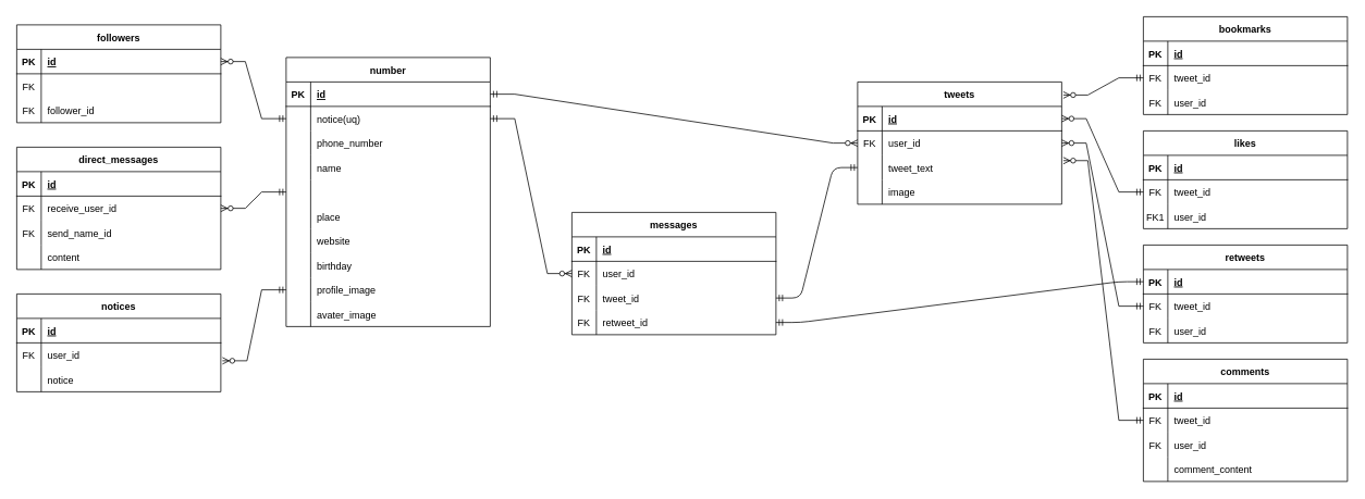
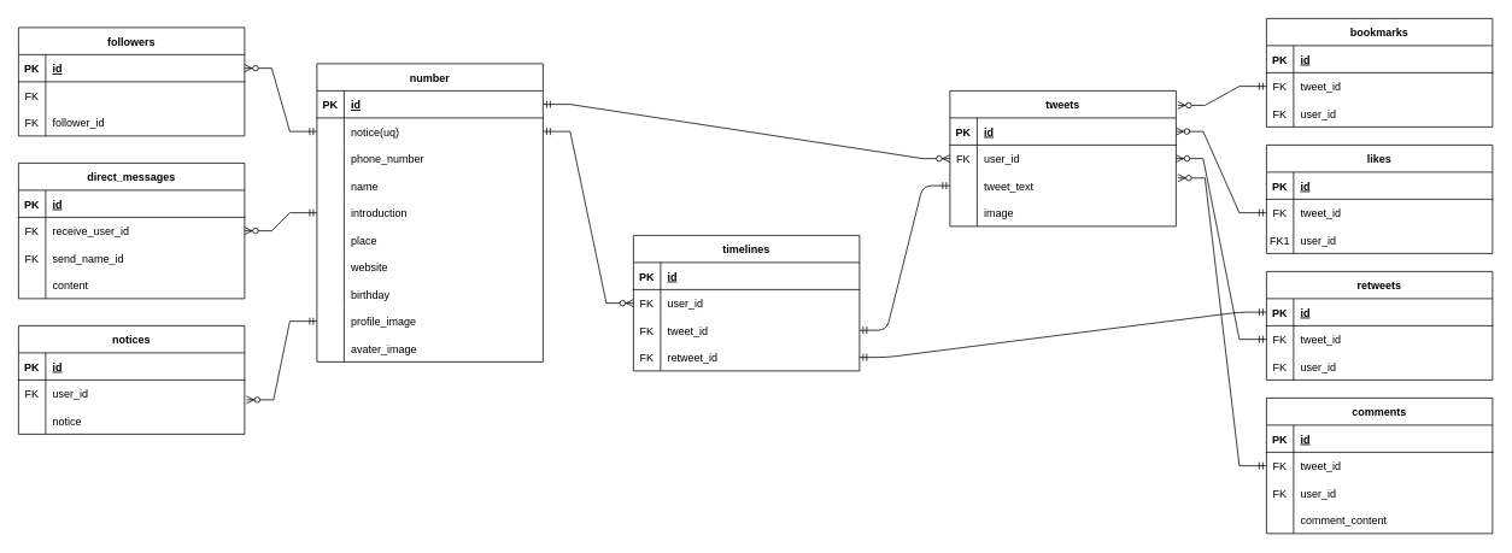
+ <mxCell id="17" value="introduction" style="shape=partialRectangle;overflow=hidden;connectable=0;fillColor=none;top=0;left=0;bottom=0;right=0;align=left;spacingLeft=6;" parent="15" vertex="1"><mxGeometry x="30" width="220" height="30" as="geometry"><mxRectangle width="220" height="30" as="alternateBounds" /></mxGeometry></mxCell>
- <mxCell id="129" value="messages" style="shape=table;startSize=30;container=1;collapsible=1;childLayout=tableLayout;fixedRows=1;rowLines=0;fontStyle=1;align=center;resizeLast=1;" parent="1" vertex="1"><mxGeometry x="700" y="260" width="250" height="150" as="geometry" /></mxCell>
+ <mxCell id="129" value="timelines" style="shape=table;startSize=30;container=1;collapsible=1;childLayout=tableLayout;fixedRows=1;rowLines=0;fontStyle=1;align=center;resizeLast=1;" parent="1" vertex="1"><mxGeometry x="700" y="260" width="250" height="150" as="geometry" /></mxCell>
